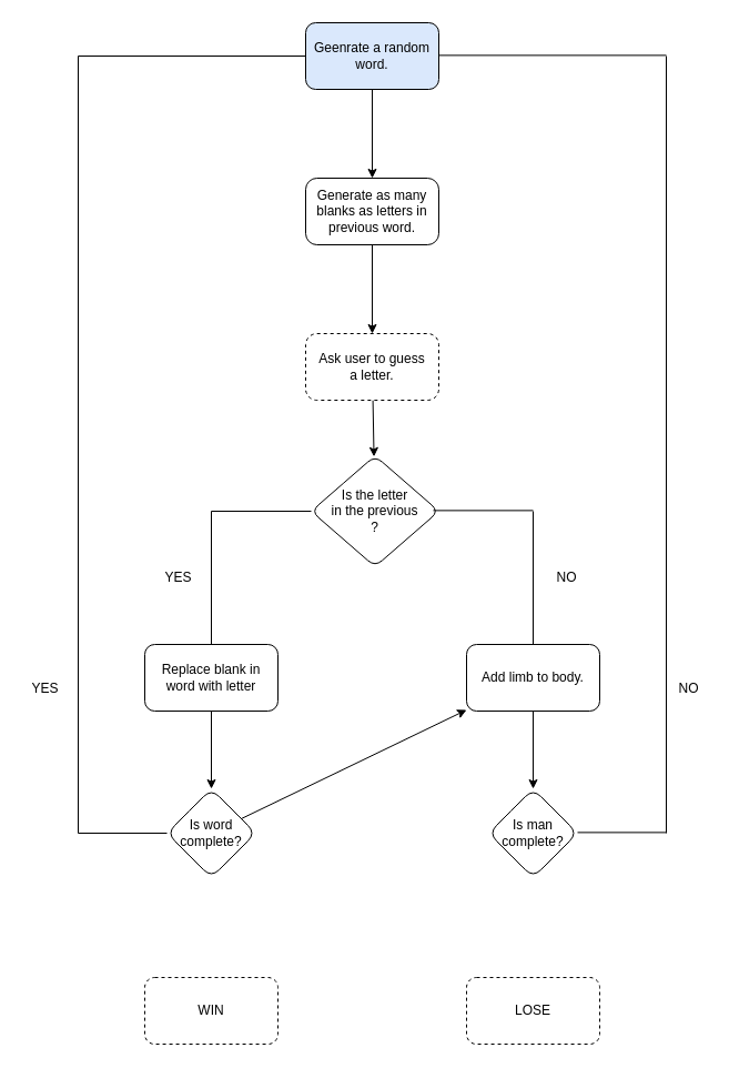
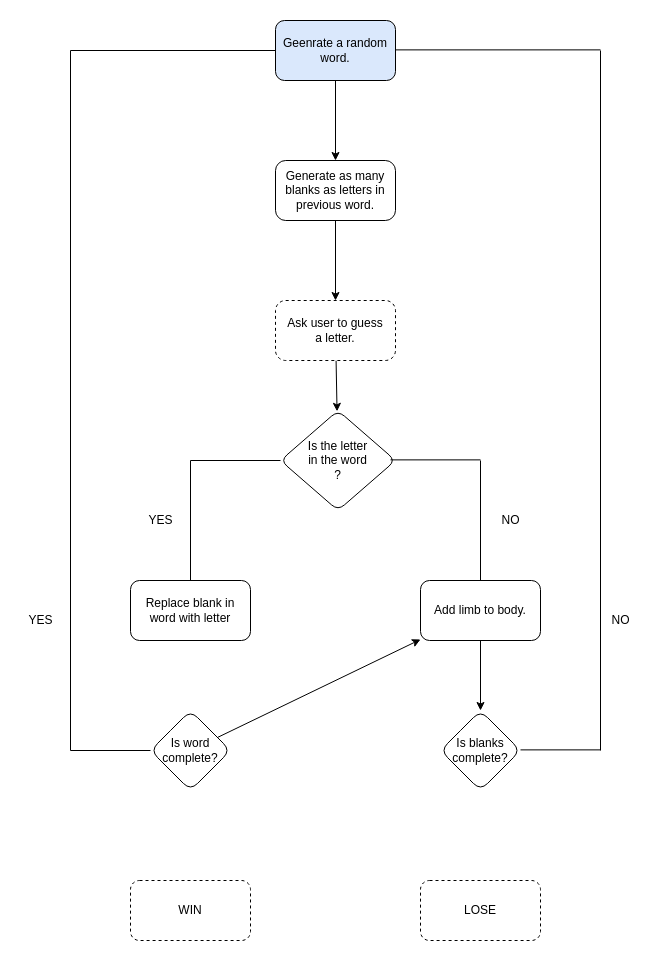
- <mxCell id="8" value="Is the letter&lt;br&gt;in the previous&lt;br&gt;?" style="rhombus;whiteSpace=wrap;html=1;rounded=1;arcSize=17;" vertex="1" parent="1"><mxGeometry x="280" y="410" width="115" height="100" as="geometry" /></mxCell>
+ <mxCell id="8" value="Is the letter&lt;br&gt;in the word&lt;br&gt;?" style="rhombus;whiteSpace=wrap;html=1;rounded=1;arcSize=17;" vertex="1" parent="1"><mxGeometry x="280" y="410" width="115" height="100" as="geometry" /></mxCell>
- <mxCell id="15" value="" style="edgeStyle=none;html=1;" edge="1" parent="1" source="16" target="20"><mxGeometry relative="1" as="geometry" /></mxCell>
- <mxCell id="21" value="Is man&lt;br&gt;complete?" style="rhombus;whiteSpace=wrap;html=1;rounded=1;" vertex="1" parent="1"><mxGeometry x="440" y="710" width="80" height="80" as="geometry" /></mxCell>
+ <mxCell id="21" value="Is blanks&lt;br&gt;complete?" style="rhombus;whiteSpace=wrap;html=1;rounded=1;" vertex="1" parent="1"><mxGeometry x="440" y="710" width="80" height="80" as="geometry" /></mxCell>
